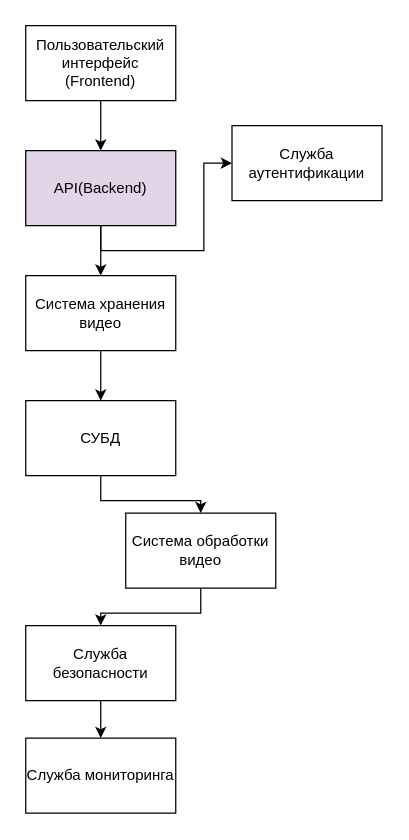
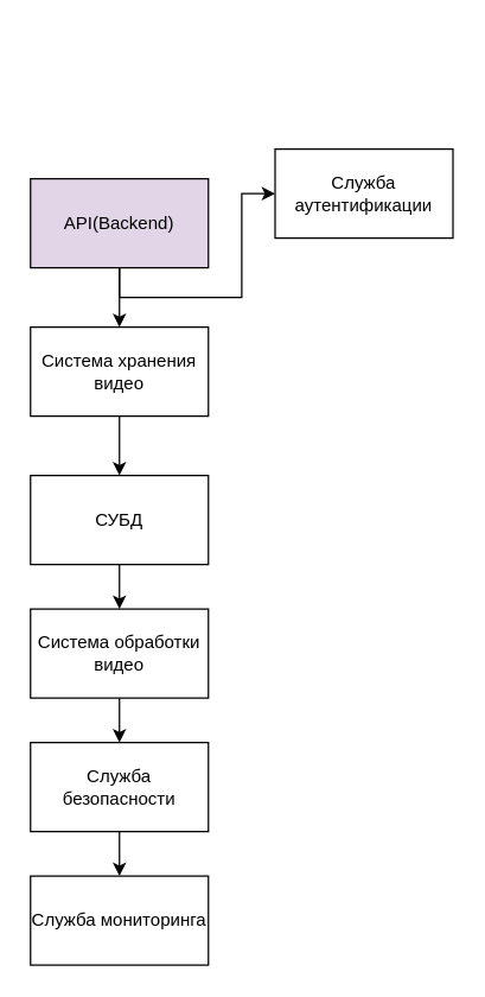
- <mxCell id="3" value="Пользовательский интерфейс (Frontend)" style="rounded=0;whiteSpace=wrap;html=1;" parent="1" vertex="1"><mxGeometry x="20" y="20" width="120" height="60" as="geometry" /></mxCell>
- <mxCell id="2" style="edgeStyle=orthogonalEdgeStyle;rounded=0;orthogonalLoop=1;jettySize=auto;html=1;exitX=0.5;exitY=1;exitDx=0;exitDy=0;" parent="1" source="3" target="6" edge="1"><mxGeometry relative="1" as="geometry" /></mxCell>
- <mxCell id="13" value="Система обработки видео" style="rounded=0;whiteSpace=wrap;html=1;" parent="1" vertex="1"><mxGeometry x="100" y="410" width="120" height="60" as="geometry" /></mxCell>
+ <mxCell id="13" value="Система обработки видео" style="rounded=0;whiteSpace=wrap;html=1;" parent="1" vertex="1"><mxGeometry x="20" y="410" width="120" height="60" as="geometry" /></mxCell>
